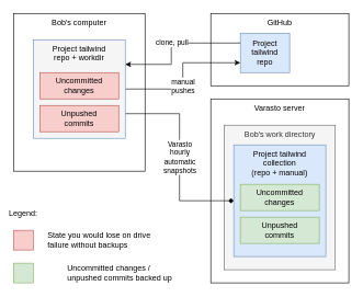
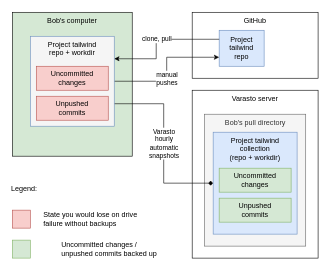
- <mxCell id="5" value="Bob's computer" style="rounded=0;whiteSpace=wrap;html=1;verticalAlign=top;" vertex="1" parent="1"><mxGeometry x="20" y="20" width="200" height="240" as="geometry" /></mxCell>
+ <mxCell id="5" value="Bob's computer" style="rounded=0;whiteSpace=wrap;html=1;verticalAlign=top;fillColor=#d5e8d4;" vertex="1" parent="1"><mxGeometry x="20" y="20" width="200" height="240" as="geometry" /></mxCell>
- <mxCell id="6" value="Bob's work directory" style="rounded=0;whiteSpace=wrap;html=1;verticalAlign=top;fillColor=#f5f5f5;strokeColor=#666666;fontColor=#333333;" vertex="1" parent="1"><mxGeometry x="340.62" y="190" width="168.75" height="220" as="geometry" /></mxCell>
+ <mxCell id="6" value="Bob's pull directory" style="rounded=0;whiteSpace=wrap;html=1;verticalAlign=top;fillColor=#f5f5f5;strokeColor=#666666;fontColor=#333333;" vertex="1" parent="1"><mxGeometry x="340.62" y="190" width="168.75" height="220" as="geometry" /></mxCell>
- <mxCell id="12" value="Project tailwind&lt;br&gt;collection&lt;br&gt;(repo + manual)" style="rounded=0;whiteSpace=wrap;html=1;verticalAlign=top;fillColor=#dae8fc;strokeColor=#6c8ebf;" vertex="1" parent="1"><mxGeometry x="354.99" y="220" width="140" height="170" as="geometry" /></mxCell>
+ <mxCell id="12" value="Project tailwind&lt;br&gt;collection&lt;br&gt;(repo + workdir)" style="rounded=0;whiteSpace=wrap;html=1;verticalAlign=top;fillColor=#dae8fc;strokeColor=#6c8ebf;" vertex="1" parent="1"><mxGeometry x="354.99" y="220" width="140" height="170" as="geometry" /></mxCell>
- <mxCell id="16" value="Legend:" style="text;html=1;strokeColor=none;fillColor=none;align=center;verticalAlign=middle;whiteSpace=wrap;rounded=0;" vertex="1" parent="1"><mxGeometry x="15" y="314" width="40" height="20" as="geometry" /></mxCell>
+ <mxCell id="16" value="Legend:" style="text;html=1;strokeColor=none;fillColor=none;align=center;verticalAlign=middle;whiteSpace=wrap;rounded=0;" vertex="1" parent="1"><mxGeometry x="20" y="304" width="40" height="20" as="geometry" /></mxCell>
